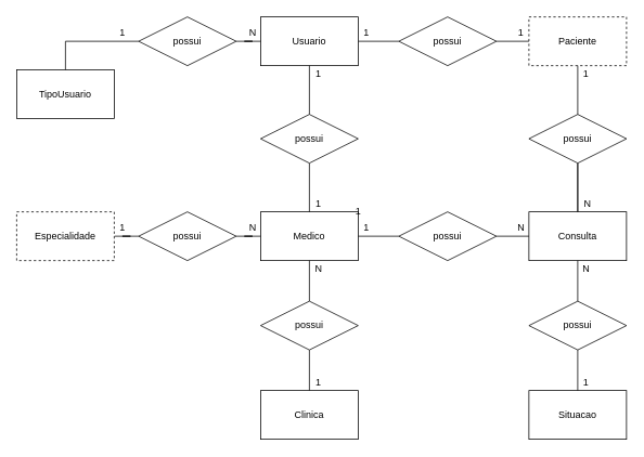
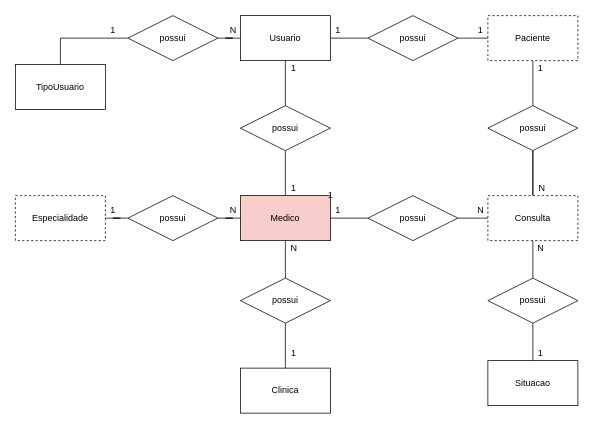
- <mxCell id="10" value="Medico" style="rounded=0;whiteSpace=wrap;html=1;" vertex="1" parent="1"><mxGeometry x="320" y="260" width="120" height="60" as="geometry" /></mxCell>
+ <mxCell id="10" value="Medico" style="rounded=0;whiteSpace=wrap;html=1;fillColor=#f8cecc;" vertex="1" parent="1"><mxGeometry x="320" y="260" width="120" height="60" as="geometry" /></mxCell>
- <mxCell id="28" value="Consulta" style="rounded=0;whiteSpace=wrap;html=1;" vertex="1" parent="1"><mxGeometry x="650" y="260" width="120" height="60" as="geometry" /></mxCell>
+ <mxCell id="28" value="Consulta" style="rounded=0;whiteSpace=wrap;html=1;dashed=1;" vertex="1" parent="1"><mxGeometry x="650" y="260" width="120" height="60" as="geometry" /></mxCell>
- <mxCell id="45" value="Clinica" style="rounded=0;whiteSpace=wrap;html=1;" vertex="1" parent="1"><mxGeometry x="320" y="480" width="120" height="60" as="geometry" /></mxCell>
+ <mxCell id="45" value="Clinica" style="rounded=0;whiteSpace=wrap;html=1;" vertex="1" parent="1"><mxGeometry x="320" y="490" width="120" height="60" as="geometry" /></mxCell>
